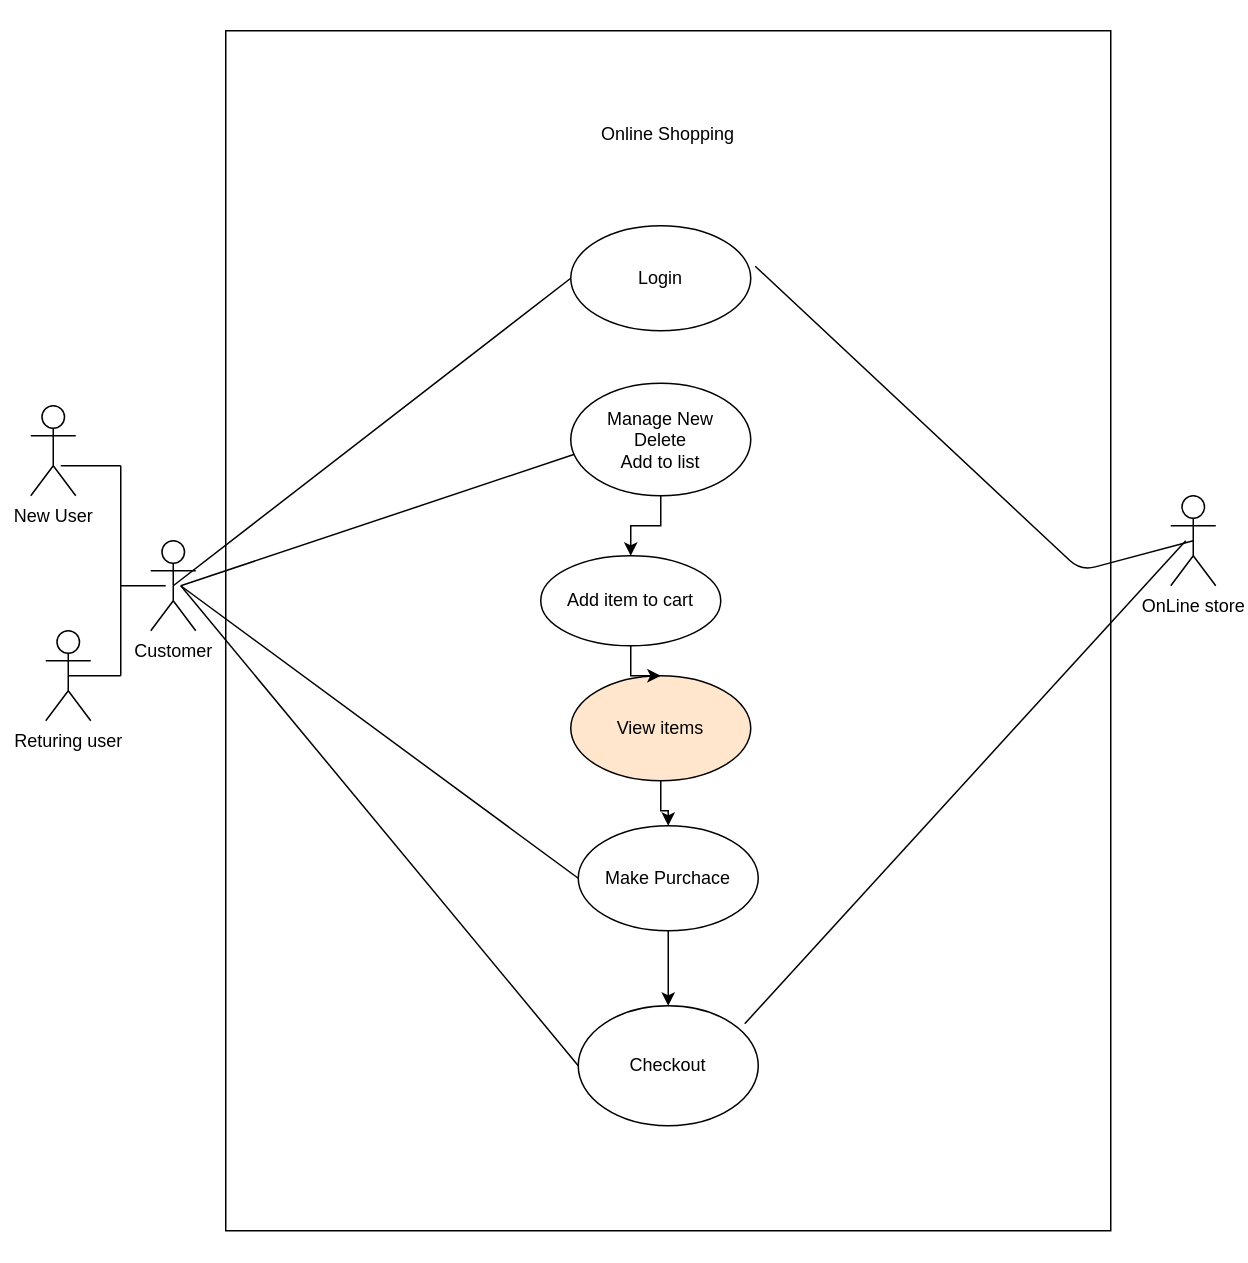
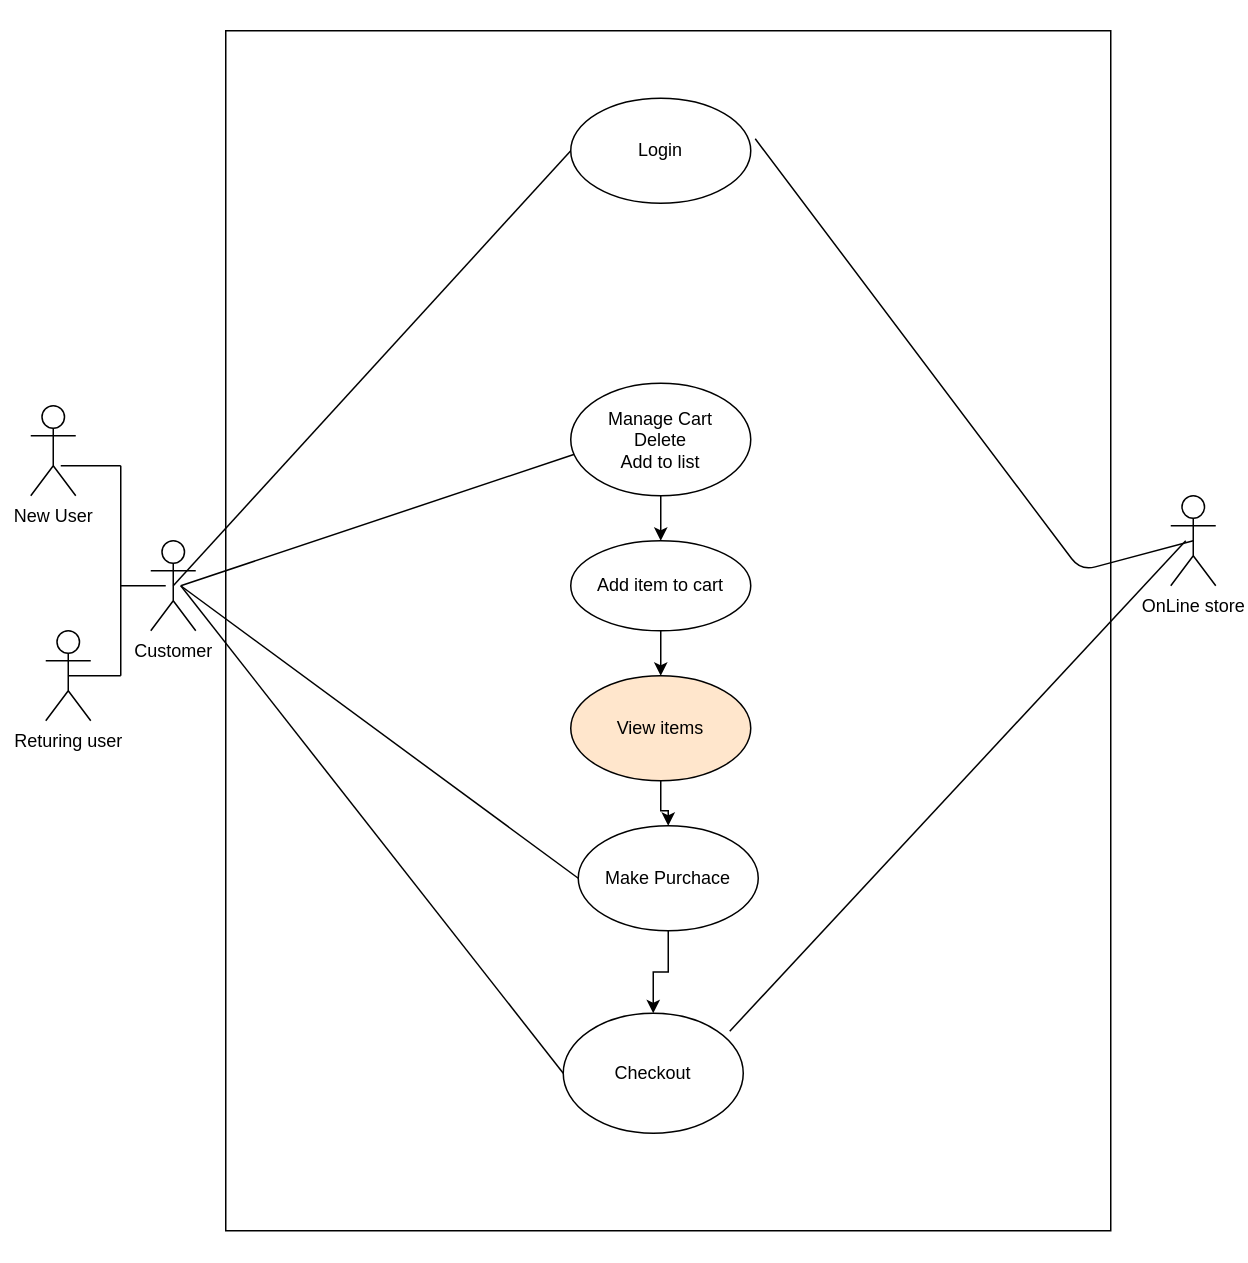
- <mxCell id="21" value="Login" style="ellipse;whiteSpace=wrap;html=1;" vertex="1" parent="1"><mxGeometry x="380" y="150" width="120" height="70" as="geometry" /></mxCell>
+ <mxCell id="21" value="Login" style="ellipse;whiteSpace=wrap;html=1;" vertex="1" parent="1"><mxGeometry x="380" y="65" width="120" height="70" as="geometry" /></mxCell>
- <mxCell id="26" value="&lt;font style=&quot;font-size: 12px&quot;&gt;Manage New&lt;br&gt;Delete&lt;br&gt;Add to list&lt;br&gt;&lt;/font&gt;" style="ellipse;whiteSpace=wrap;html=1;" vertex="1" parent="1"><mxGeometry x="380" y="255" width="120" height="75" as="geometry" /></mxCell>
+ <mxCell id="26" value="&lt;font style=&quot;font-size: 12px&quot;&gt;Manage Cart&lt;br&gt;Delete&lt;br&gt;Add to list&lt;br&gt;&lt;/font&gt;" style="ellipse;whiteSpace=wrap;html=1;" vertex="1" parent="1"><mxGeometry x="380" y="255" width="120" height="75" as="geometry" /></mxCell>
- <mxCell id="24" value="Add item to cart" style="ellipse;whiteSpace=wrap;html=1;" vertex="1" parent="1"><mxGeometry x="360" y="370" width="120" height="60" as="geometry" /></mxCell>
+ <mxCell id="24" value="Add item to cart" style="ellipse;whiteSpace=wrap;html=1;" vertex="1" parent="1"><mxGeometry x="380" y="360" width="120" height="60" as="geometry" /></mxCell>
- <mxCell id="12" value="Checkout" style="ellipse;whiteSpace=wrap;html=1;" vertex="1" parent="1"><mxGeometry x="385" y="670" width="120" height="80" as="geometry" /></mxCell>
+ <mxCell id="12" value="Checkout" style="ellipse;whiteSpace=wrap;html=1;" vertex="1" parent="1"><mxGeometry x="375" y="675" width="120" height="80" as="geometry" /></mxCell>
